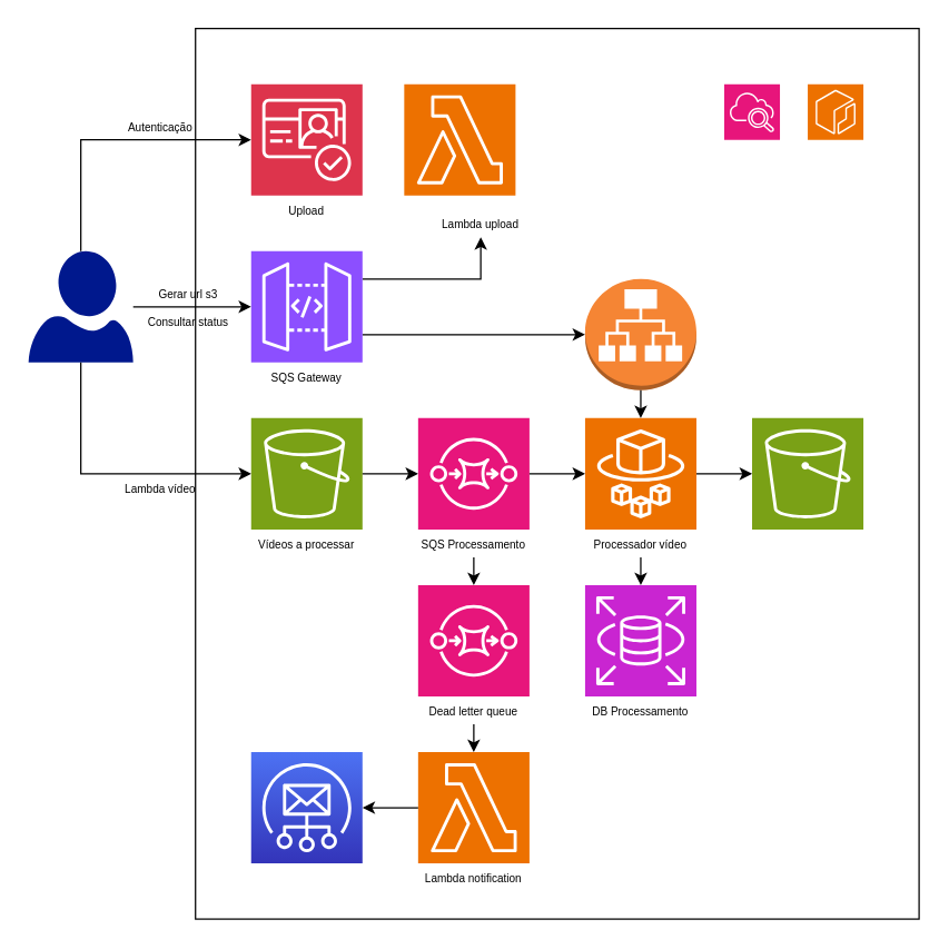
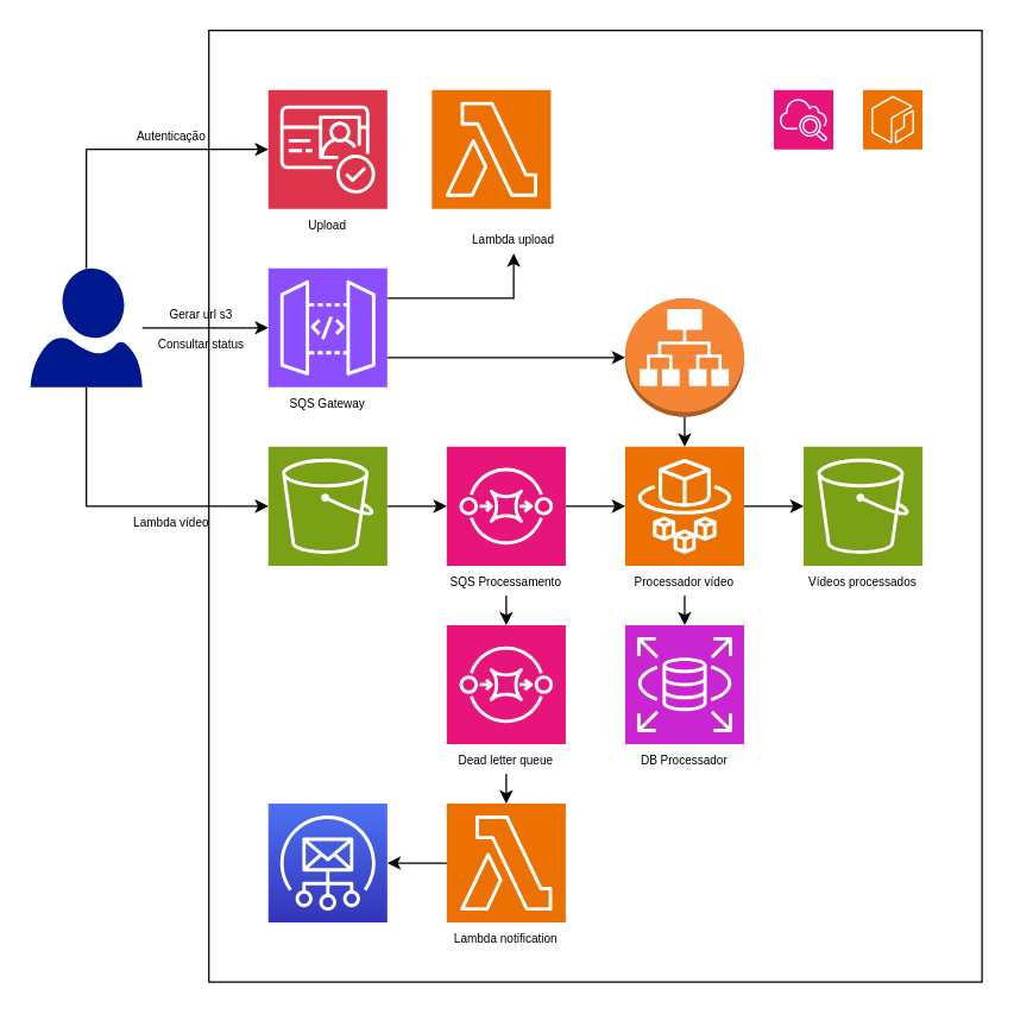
- <mxCell id="33" value="&lt;font style=&quot;font-size: 8px;&quot;&gt;Vídeos a processar&lt;/font&gt;" style="text;html=1;align=center;verticalAlign=middle;whiteSpace=wrap;rounded=0;" parent="1" vertex="1"><mxGeometry x="180" y="380" width="80" height="20" as="geometry" /></mxCell>
+ <mxCell id="32" value="&lt;font style=&quot;font-size: 8px;&quot;&gt;Vídeos processados&lt;/font&gt;" style="text;html=1;align=center;verticalAlign=middle;whiteSpace=wrap;rounded=0;" parent="1" vertex="1"><mxGeometry x="540" y="380" width="80" height="20" as="geometry" /></mxCell>
- <mxCell id="44" value="&lt;span style=&quot;font-size: 8px;&quot;&gt;DB Processamento&lt;/span&gt;" style="text;html=1;align=center;verticalAlign=middle;whiteSpace=wrap;rounded=0;" vertex="1" parent="1"><mxGeometry x="420" y="500" width="80" height="20" as="geometry" /></mxCell>
+ <mxCell id="44" value="&lt;span style=&quot;font-size: 8px;&quot;&gt;DB Processador&lt;/span&gt;" style="text;html=1;align=center;verticalAlign=middle;whiteSpace=wrap;rounded=0;" vertex="1" parent="1"><mxGeometry x="420" y="500" width="80" height="20" as="geometry" /></mxCell>
